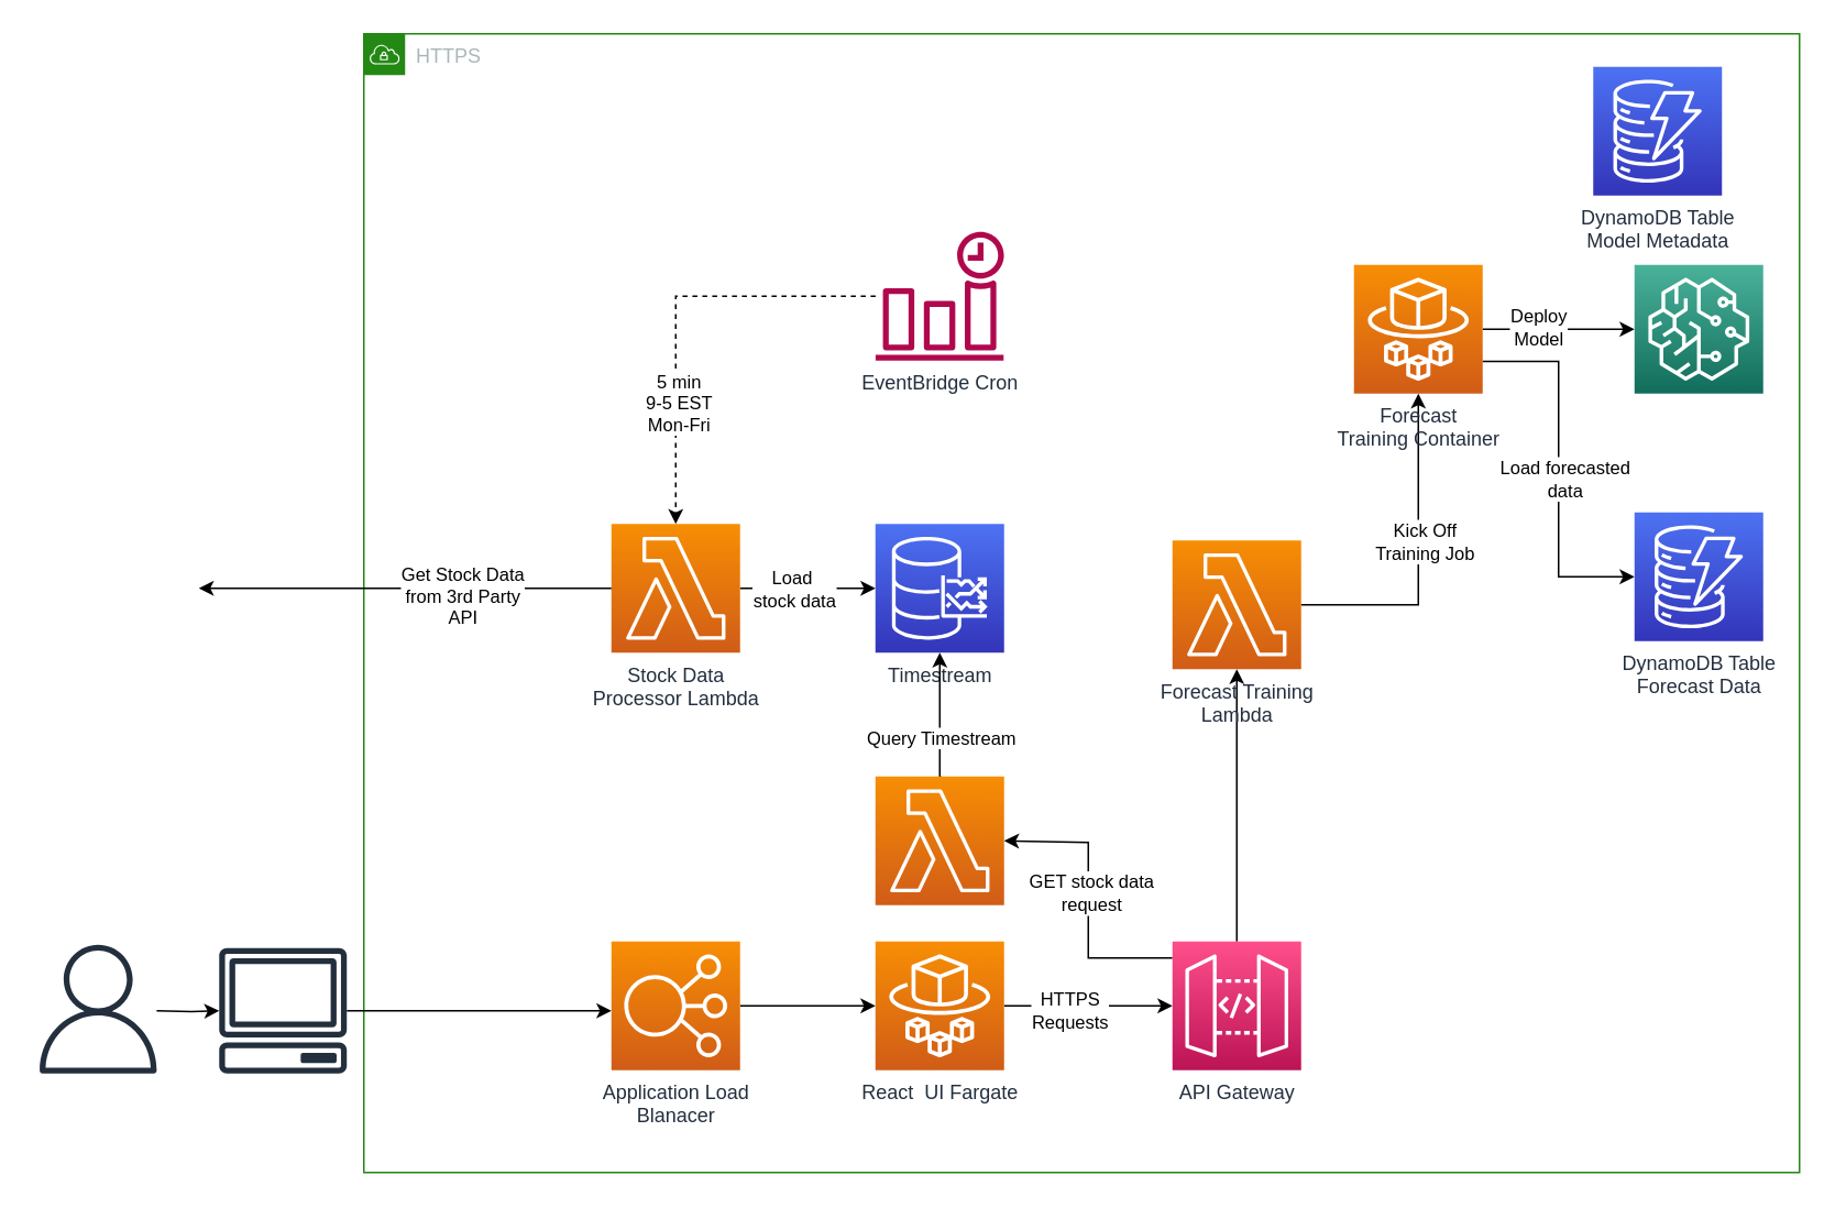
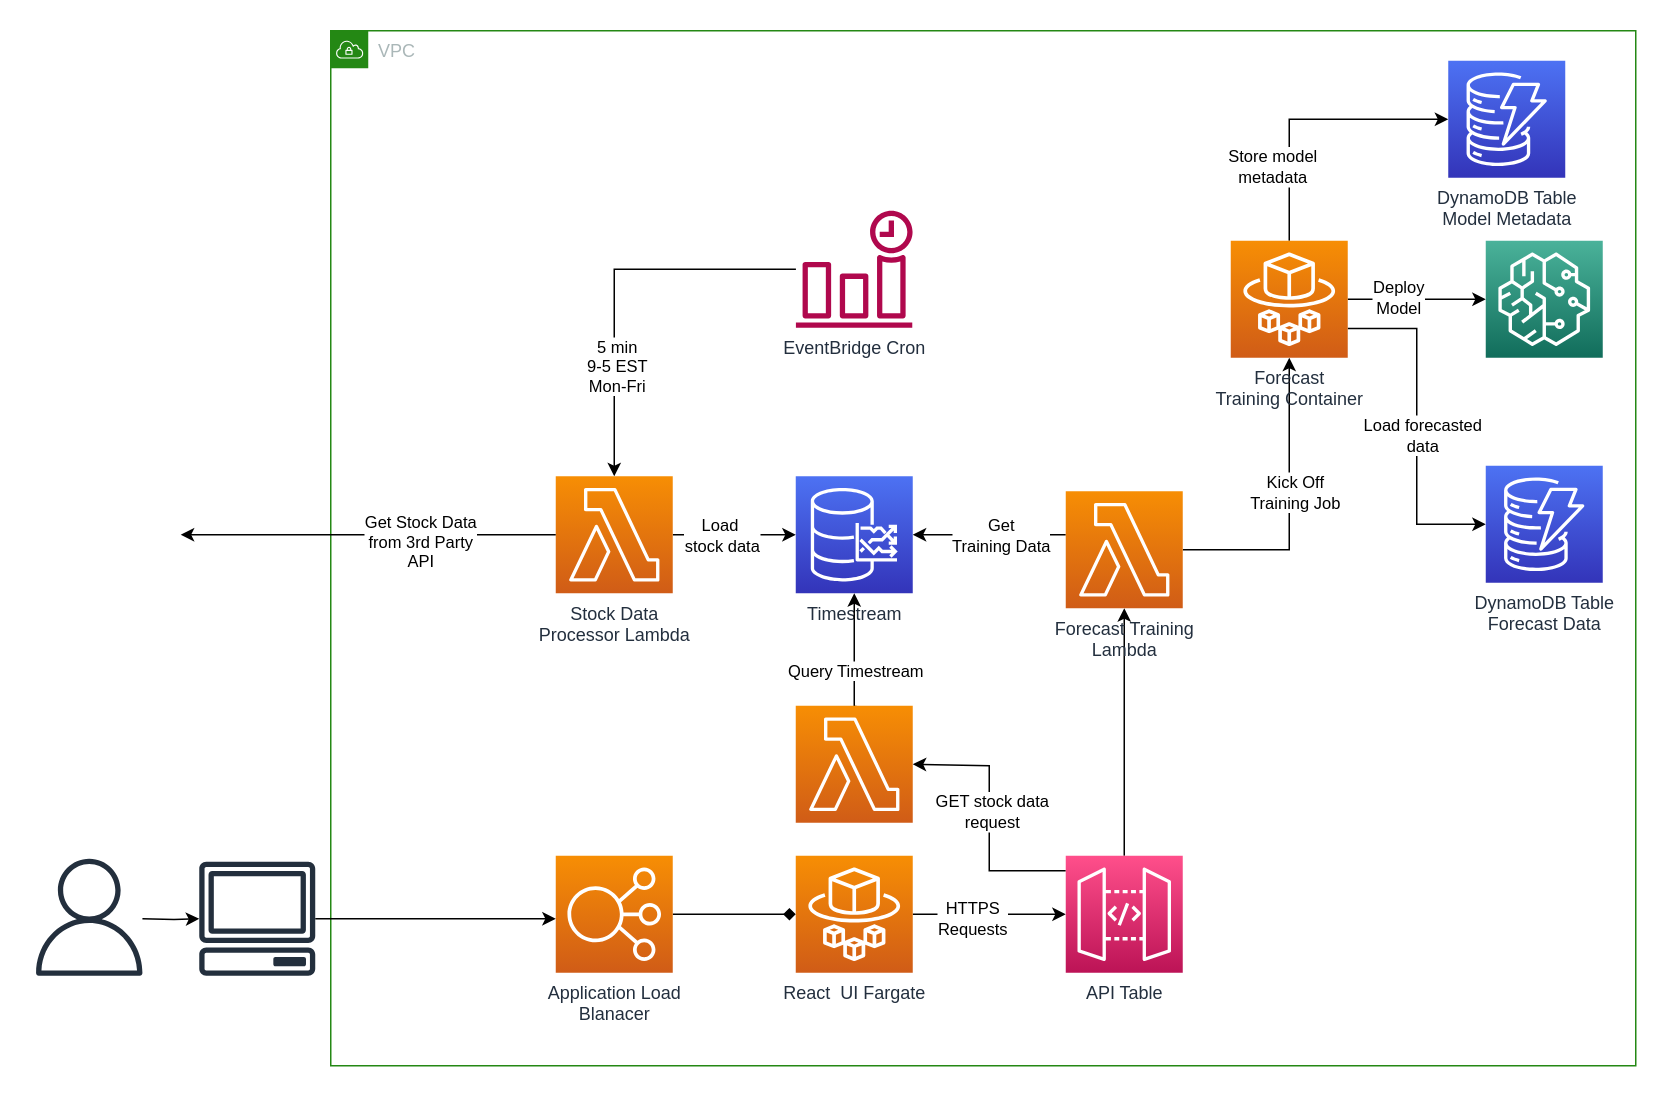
- <mxCell id="2" value="HTTPS" style="points=[[0,0],[0.25,0],[0.5,0],[0.75,0],[1,0],[1,0.25],[1,0.5],[1,0.75],[1,1],[0.75,1],[0.5,1],[0.25,1],[0,1],[0,0.75],[0,0.5],[0,0.25]];outlineConnect=0;gradientColor=none;html=1;whiteSpace=wrap;fontSize=12;fontStyle=0;container=1;pointerEvents=0;collapsible=0;recursiveResize=0;shape=mxgraph.aws4.group;grIcon=mxgraph.aws4.group_vpc;strokeColor=#248814;fillColor=none;verticalAlign=top;align=left;spacingLeft=30;fontColor=#AAB7B8;dashed=0;" vertex="1" parent="1"><mxGeometry x="220" y="20" width="870" height="690" as="geometry" /></mxCell>
+ <mxCell id="2" value="VPC" style="points=[[0,0],[0.25,0],[0.5,0],[0.75,0],[1,0],[1,0.25],[1,0.5],[1,0.75],[1,1],[0.75,1],[0.5,1],[0.25,1],[0,1],[0,0.75],[0,0.5],[0,0.25]];outlineConnect=0;gradientColor=none;html=1;whiteSpace=wrap;fontSize=12;fontStyle=0;container=1;pointerEvents=0;collapsible=0;recursiveResize=0;shape=mxgraph.aws4.group;grIcon=mxgraph.aws4.group_vpc;strokeColor=#248814;fillColor=none;verticalAlign=top;align=left;spacingLeft=30;fontColor=#AAB7B8;dashed=0;" vertex="1" parent="1"><mxGeometry x="220" y="20" width="870" height="690" as="geometry" /></mxCell>
+ <mxCell id="26" style="edgeStyle=orthogonalEdgeStyle;rounded=0;orthogonalLoop=1;jettySize=auto;html=1;entryX=0;entryY=0.5;entryDx=0;entryDy=0;entryPerimeter=0;" edge="1" parent="2" source="30" target="36"><mxGeometry relative="1" as="geometry"><Array as="points"><mxPoint x="639" y="59" /></Array></mxGeometry></mxCell>
+ <mxCell id="27" value="Store model&lt;br&gt;metadata" style="edgeLabel;html=1;align=center;verticalAlign=middle;resizable=0;points=[];" vertex="1" connectable="0" parent="26"><mxGeometry x="-0.009" relative="1" as="geometry"><mxPoint x="-24" y="31" as="offset" /></mxGeometry></mxCell>
- <mxCell id="21" style="edgeStyle=orthogonalEdgeStyle;rounded=0;orthogonalLoop=1;jettySize=auto;html=1;entryX=0.5;entryY=0;entryDx=0;entryDy=0;entryPerimeter=0;dashed=1;" edge="1" parent="2" source="23" target="20"><mxGeometry relative="1" as="geometry" /></mxCell>
+ <mxCell id="21" style="edgeStyle=orthogonalEdgeStyle;rounded=0;orthogonalLoop=1;jettySize=auto;html=1;entryX=0.5;entryY=0;entryDx=0;entryDy=0;entryPerimeter=0;" edge="1" parent="2" source="23" target="20"><mxGeometry relative="1" as="geometry" /></mxCell>
+ <mxCell id="12" style="edgeStyle=orthogonalEdgeStyle;rounded=0;orthogonalLoop=1;jettySize=auto;html=1;entryX=1;entryY=0.5;entryDx=0;entryDy=0;entryPerimeter=0;" edge="1" parent="2" source="14" target="17"><mxGeometry relative="1" as="geometry"><Array as="points"><mxPoint x="450" y="336" /><mxPoint x="450" y="336" /></Array></mxGeometry></mxCell>
+ <mxCell id="13" value="Get&lt;br&gt;Training Data" style="edgeLabel;html=1;align=center;verticalAlign=middle;resizable=0;points=[];" vertex="1" connectable="0" parent="12"><mxGeometry x="-0.239" y="1" relative="1" as="geometry"><mxPoint x="-5" y="-1" as="offset" /></mxGeometry></mxCell>
- <mxCell id="15" style="edgeStyle=orthogonalEdgeStyle;rounded=0;orthogonalLoop=1;jettySize=auto;html=1;entryX=0;entryY=0.5;entryDx=0;entryDy=0;entryPerimeter=0;" edge="1" parent="2" source="16" target="5"><mxGeometry relative="1" as="geometry" /></mxCell>
+ <mxCell id="15" style="edgeStyle=orthogonalEdgeStyle;rounded=0;orthogonalLoop=1;jettySize=auto;html=1;entryX=0;entryY=0.5;entryDx=0;entryDy=0;entryPerimeter=0;endArrow=diamond;" edge="1" parent="2" source="16" target="5"><mxGeometry relative="1" as="geometry" /></mxCell>
- <mxCell id="9" value="API Gateway" style="sketch=0;points=[[0,0,0],[0.25,0,0],[0.5,0,0],[0.75,0,0],[1,0,0],[0,1,0],[0.25,1,0],[0.5,1,0],[0.75,1,0],[1,1,0],[0,0.25,0],[0,0.5,0],[0,0.75,0],[1,0.25,0],[1,0.5,0],[1,0.75,0]];outlineConnect=0;fontColor=#232F3E;gradientColor=#FF4F8B;gradientDirection=north;fillColor=#BC1356;strokeColor=#ffffff;dashed=0;verticalLabelPosition=bottom;verticalAlign=top;align=center;html=1;fontSize=12;fontStyle=0;aspect=fixed;shape=mxgraph.aws4.resourceIcon;resIcon=mxgraph.aws4.api_gateway;" vertex="1" parent="2"><mxGeometry x="490" y="550" width="78" height="78" as="geometry" /></mxCell>
+ <mxCell id="9" value="API Table" style="sketch=0;points=[[0,0,0],[0.25,0,0],[0.5,0,0],[0.75,0,0],[1,0,0],[0,1,0],[0.25,1,0],[0.5,1,0],[0.75,1,0],[1,1,0],[0,0.25,0],[0,0.5,0],[0,0.75,0],[1,0.25,0],[1,0.5,0],[1,0.75,0]];outlineConnect=0;fontColor=#232F3E;gradientColor=#FF4F8B;gradientDirection=north;fillColor=#BC1356;strokeColor=#ffffff;dashed=0;verticalLabelPosition=bottom;verticalAlign=top;align=center;html=1;fontSize=12;fontStyle=0;aspect=fixed;shape=mxgraph.aws4.resourceIcon;resIcon=mxgraph.aws4.api_gateway;" vertex="1" parent="2"><mxGeometry x="490" y="550" width="78" height="78" as="geometry" /></mxCell>
